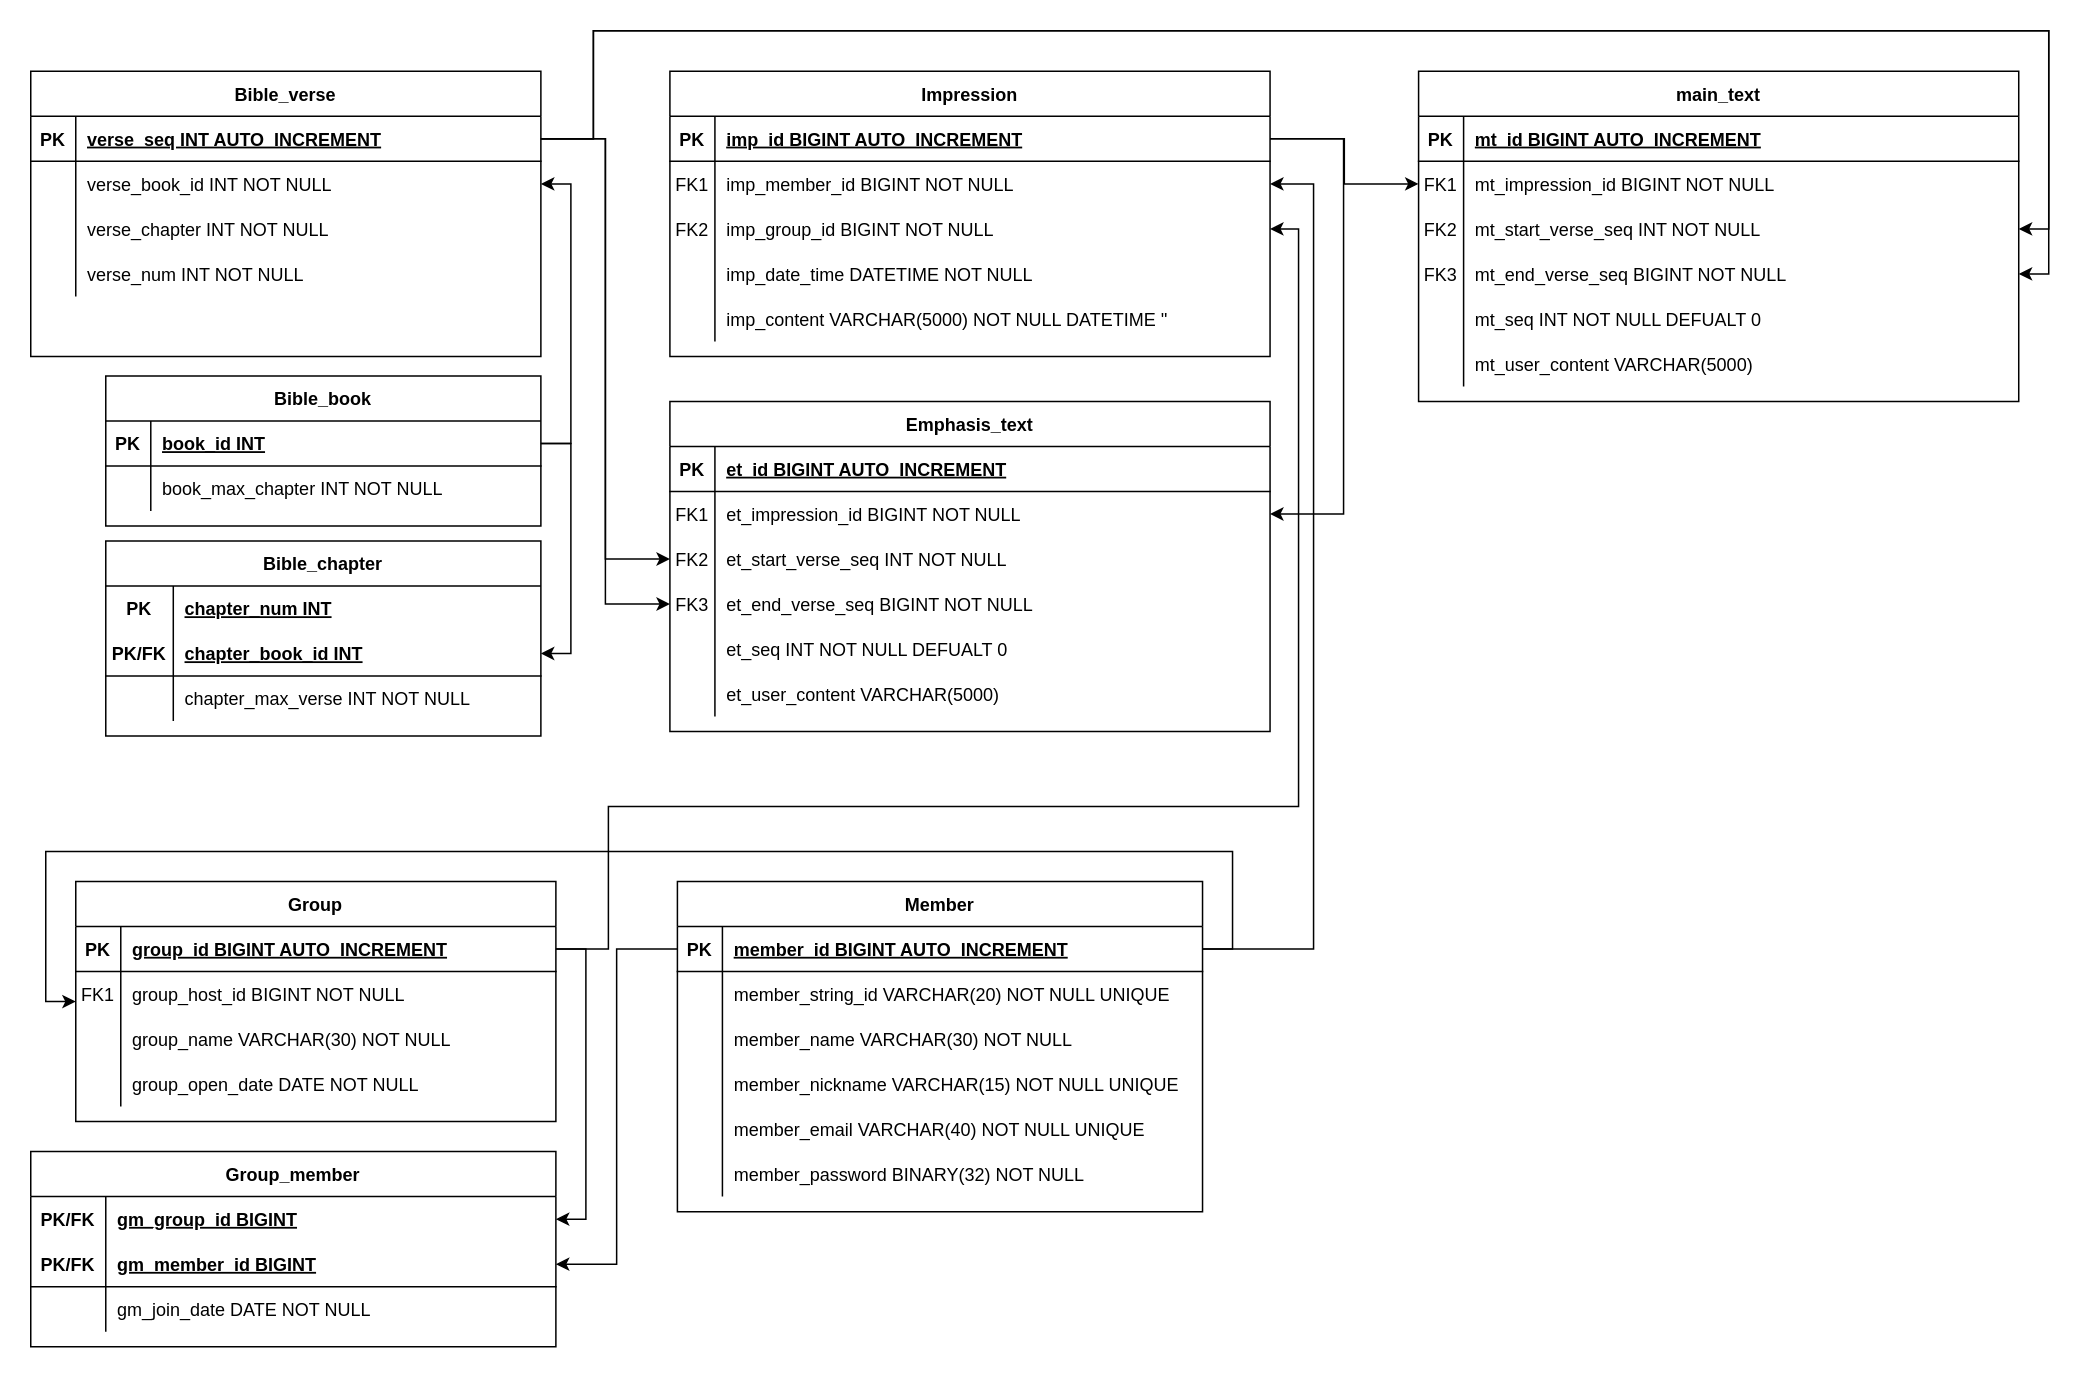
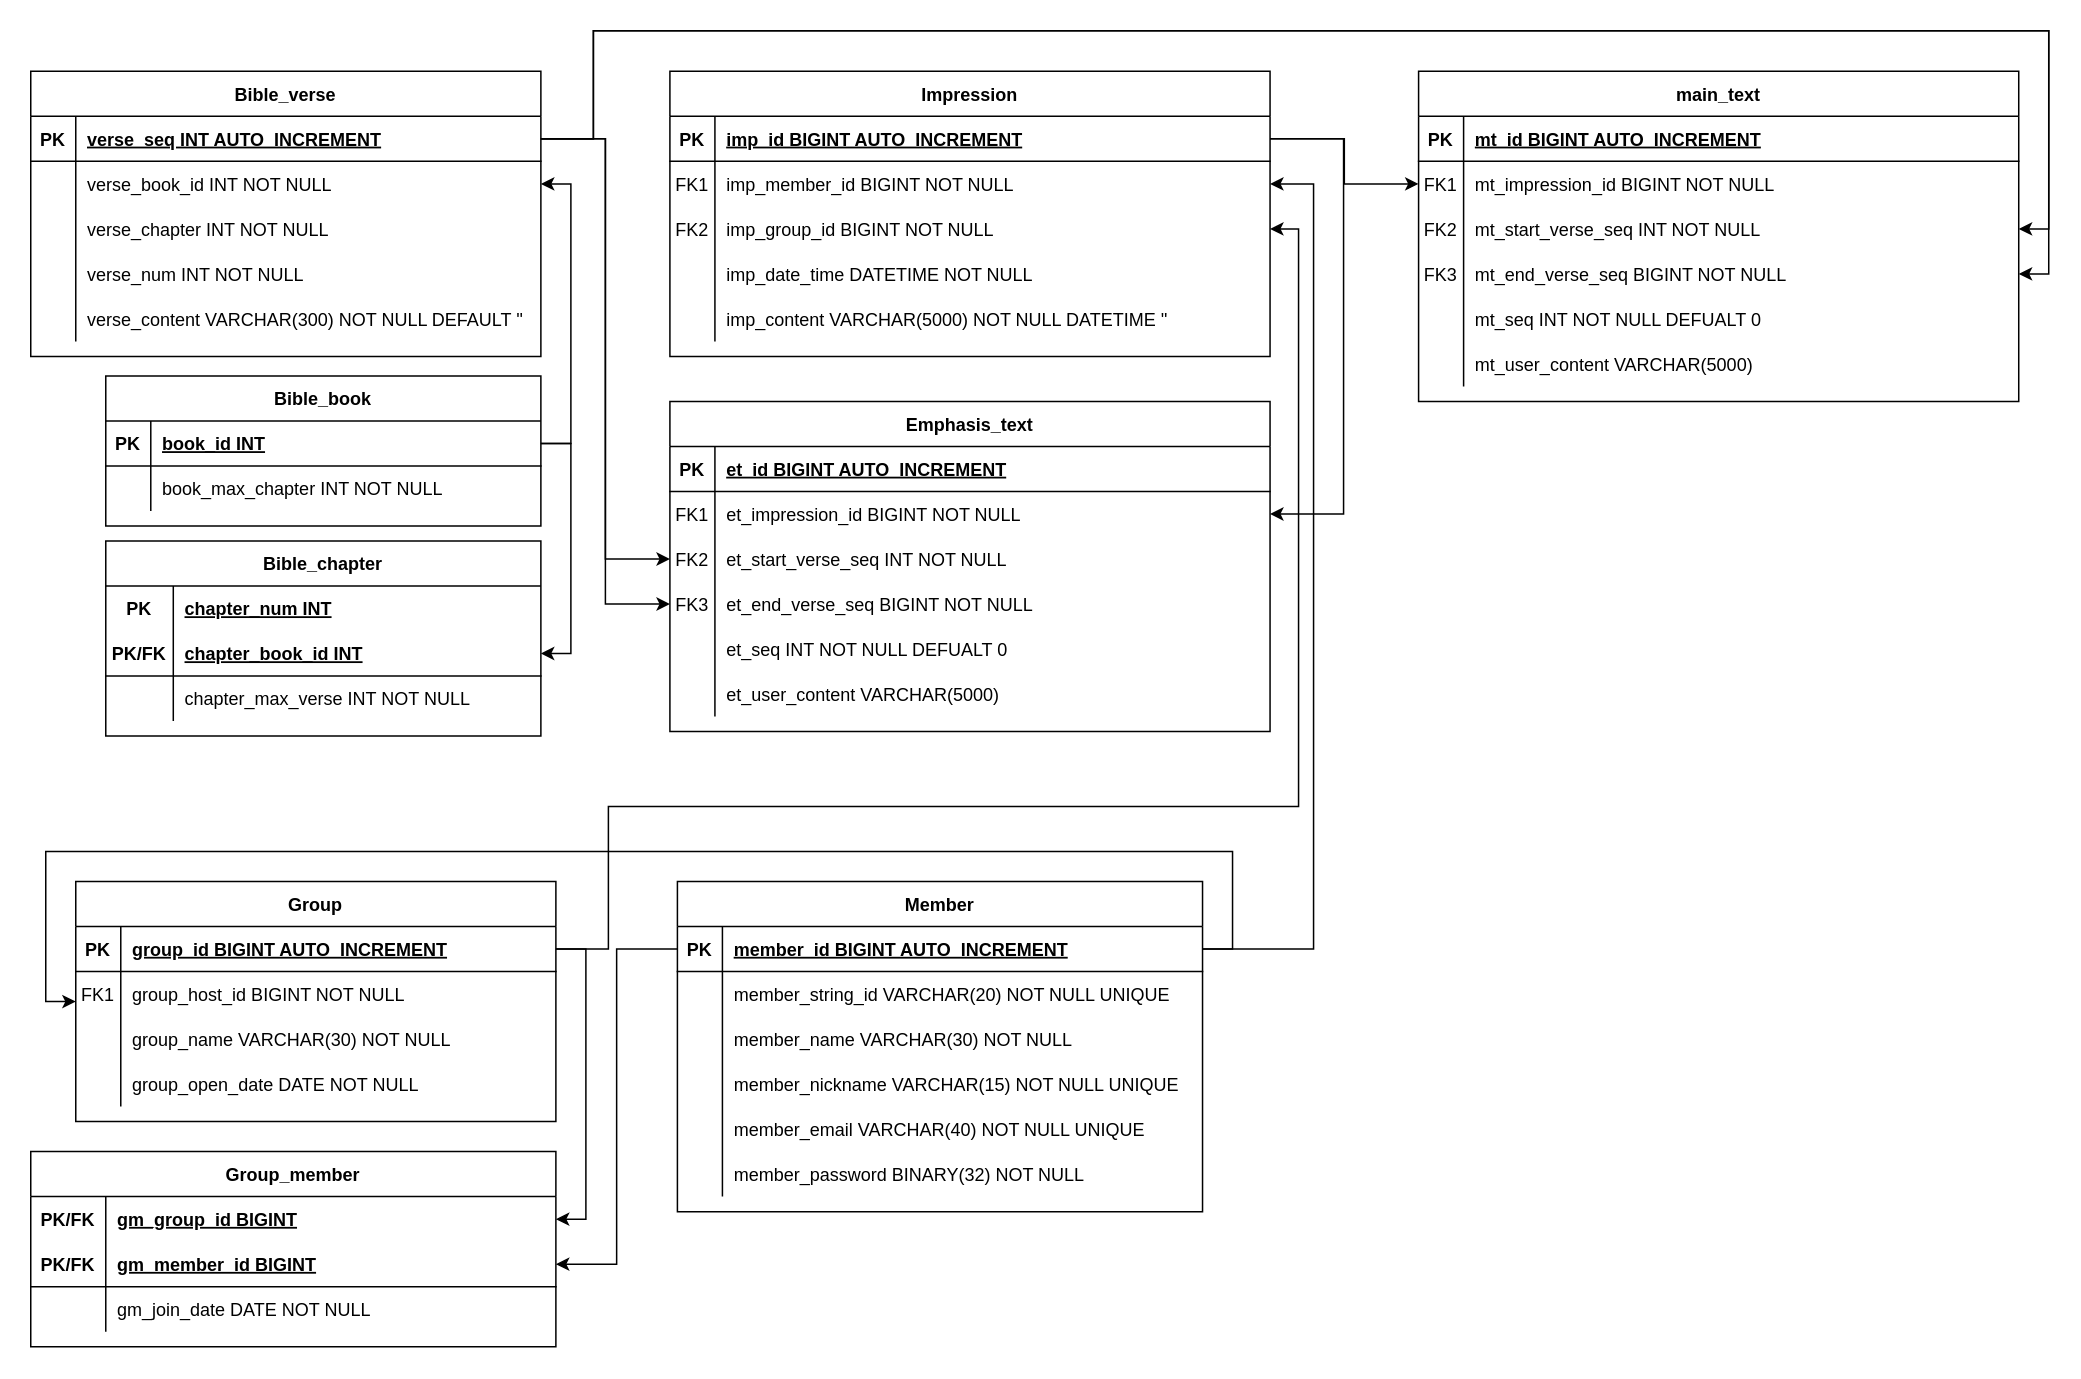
+ <mxCell id="16" value="verse_content VARCHAR(300) NOT NULL DEFAULT ''" style="shape=partialRectangle;overflow=hidden;connectable=0;fillColor=none;top=0;left=0;bottom=0;right=0;align=left;spacingLeft=6;" parent="14" vertex="1"><mxGeometry x="30" width="310" height="30" as="geometry"><mxRectangle width="310" height="30" as="alternateBounds" /></mxGeometry></mxCell>
